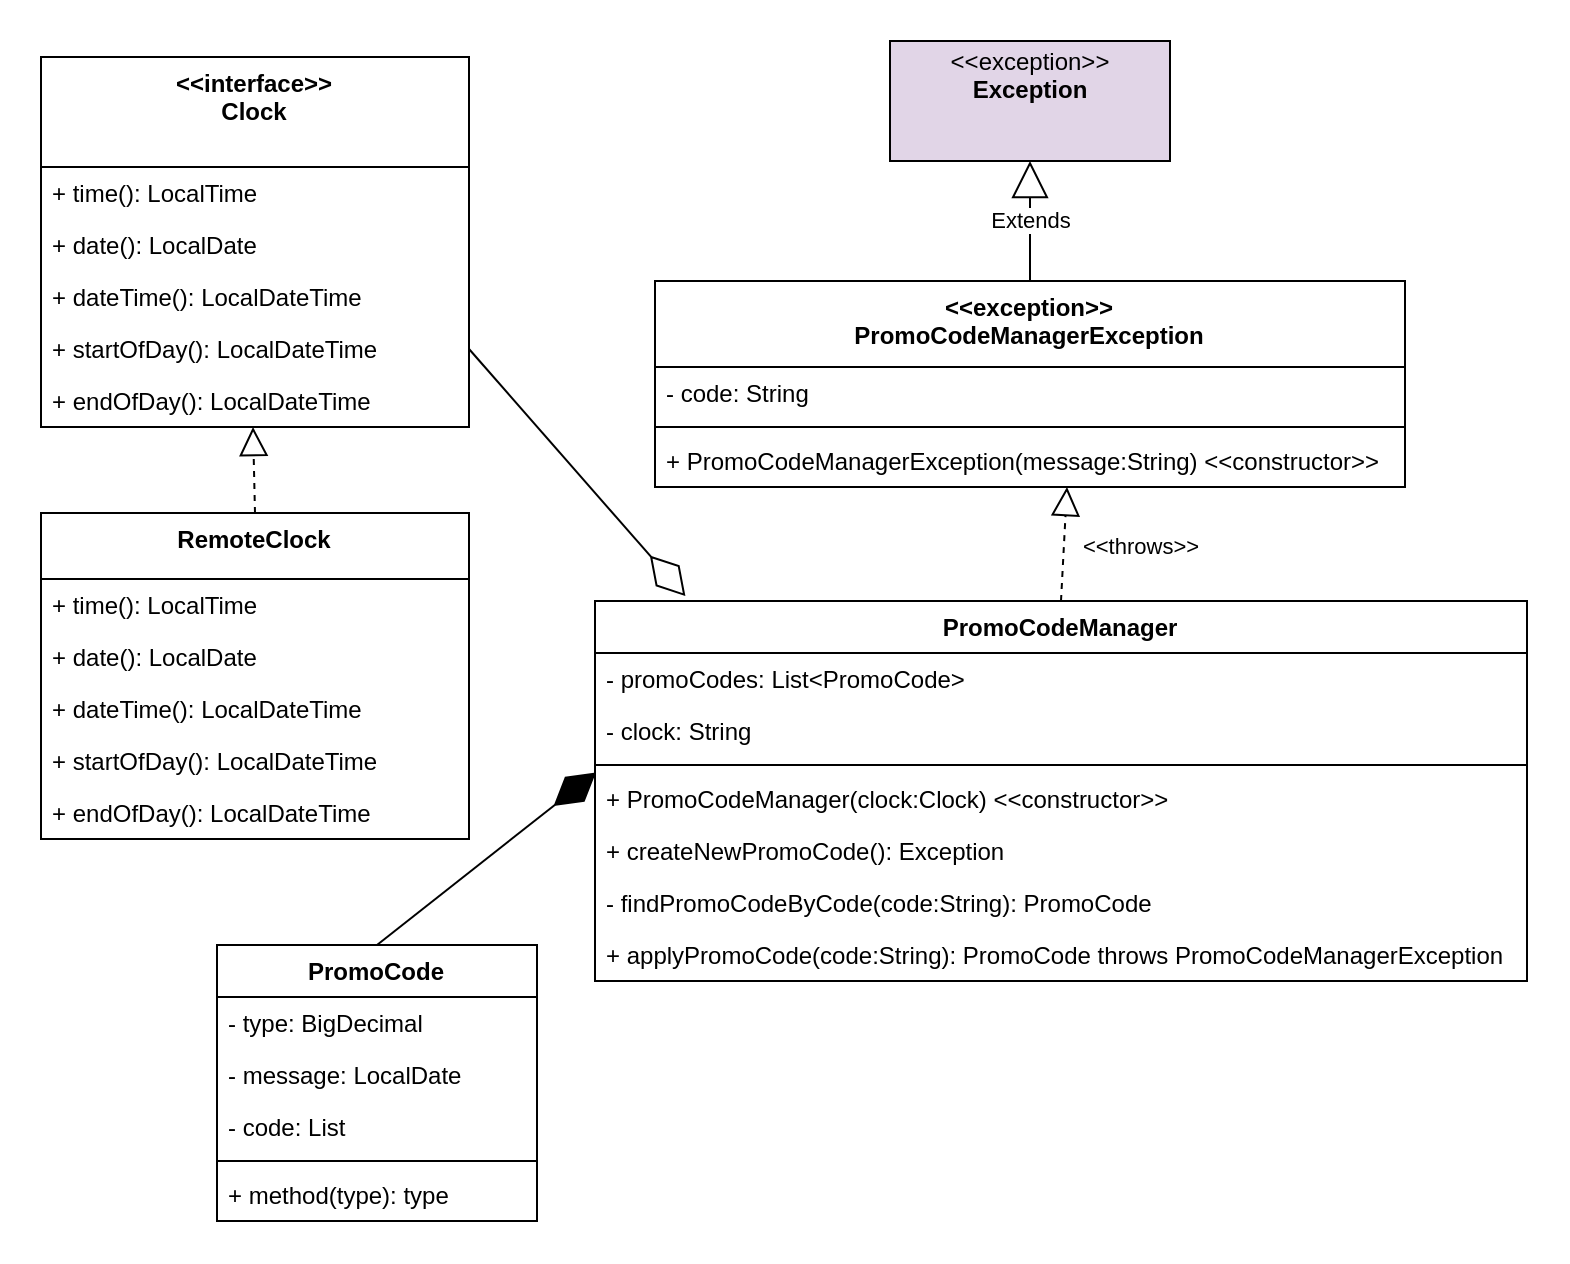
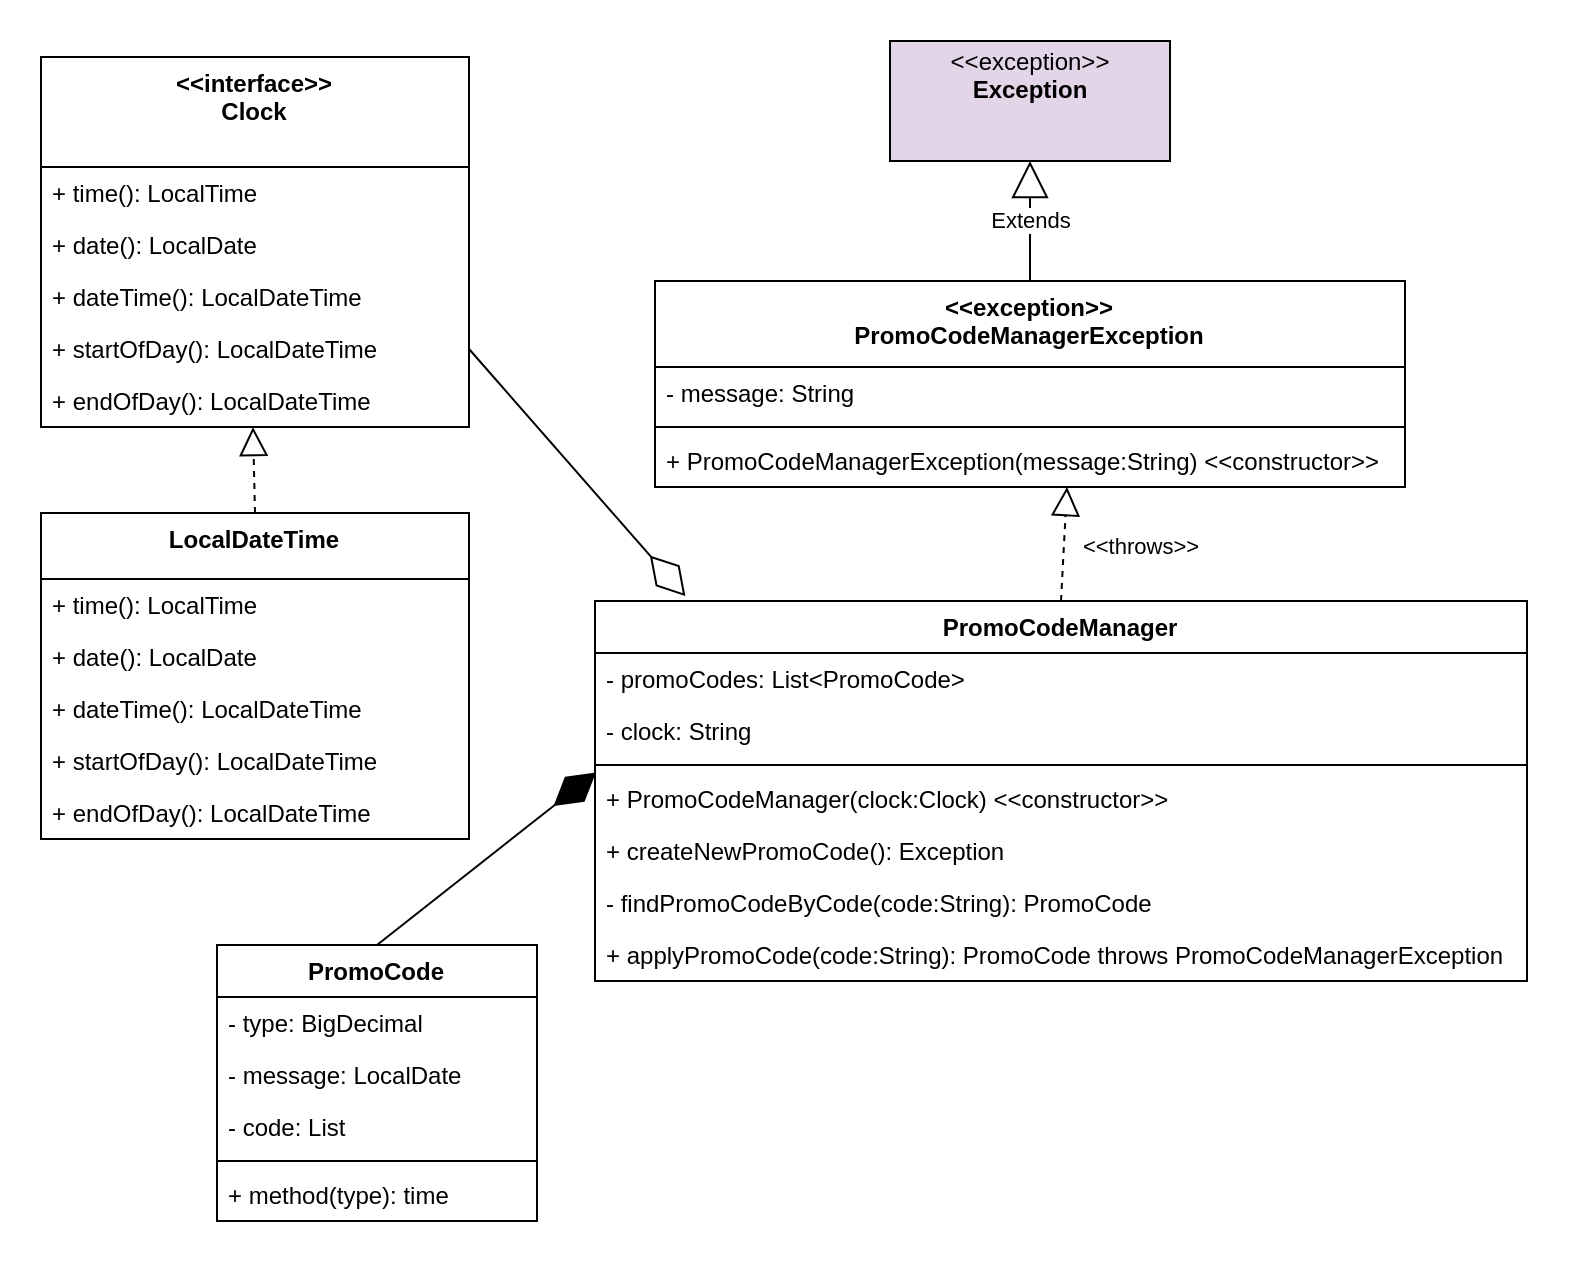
- <mxCell id="30" value="- code: String" style="text;strokeColor=none;fillColor=none;align=left;verticalAlign=top;spacingLeft=4;spacingRight=4;overflow=hidden;rotatable=0;points=[[0,0.5],[1,0.5]];portConstraint=eastwest;" vertex="1" parent="29"><mxGeometry y="43" width="375" height="26" as="geometry" /></mxCell>
+ <mxCell id="30" value="- message: String" style="text;strokeColor=none;fillColor=none;align=left;verticalAlign=top;spacingLeft=4;spacingRight=4;overflow=hidden;rotatable=0;points=[[0,0.5],[1,0.5]];portConstraint=eastwest;" vertex="1" parent="29"><mxGeometry y="43" width="375" height="26" as="geometry" /></mxCell>
- <mxCell id="33" value="RemoteClock" style="swimlane;fontStyle=1;align=center;verticalAlign=top;childLayout=stackLayout;horizontal=1;startSize=33;horizontalStack=0;resizeParent=1;resizeParentMax=0;resizeLast=0;collapsible=1;marginBottom=0;" vertex="1" parent="1"><mxGeometry x="20" y="256" width="214" height="163" as="geometry" /></mxCell>
+ <mxCell id="33" value="LocalDateTime" style="swimlane;fontStyle=1;align=center;verticalAlign=top;childLayout=stackLayout;horizontal=1;startSize=33;horizontalStack=0;resizeParent=1;resizeParentMax=0;resizeLast=0;collapsible=1;marginBottom=0;" vertex="1" parent="1"><mxGeometry x="20" y="256" width="214" height="163" as="geometry" /></mxCell>
- <mxCell id="20" value="+ method(type): type" style="text;strokeColor=none;fillColor=none;align=left;verticalAlign=top;spacingLeft=4;spacingRight=4;overflow=hidden;rotatable=0;points=[[0,0.5],[1,0.5]];portConstraint=eastwest;" vertex="1" parent="15"><mxGeometry y="112" width="160" height="26" as="geometry" /></mxCell>
+ <mxCell id="20" value="+ method(type): time" style="text;strokeColor=none;fillColor=none;align=left;verticalAlign=top;spacingLeft=4;spacingRight=4;overflow=hidden;rotatable=0;points=[[0,0.5],[1,0.5]];portConstraint=eastwest;" vertex="1" parent="15"><mxGeometry y="112" width="160" height="26" as="geometry" /></mxCell>
